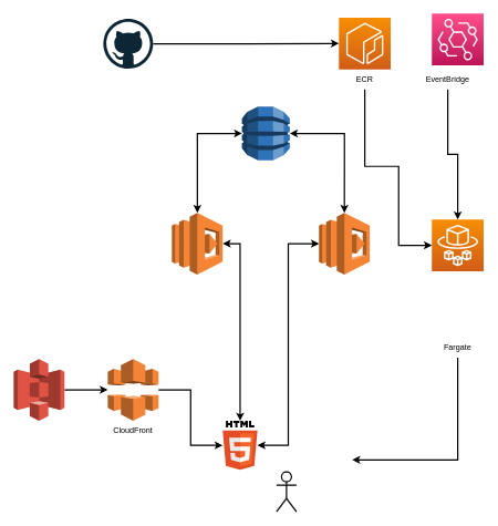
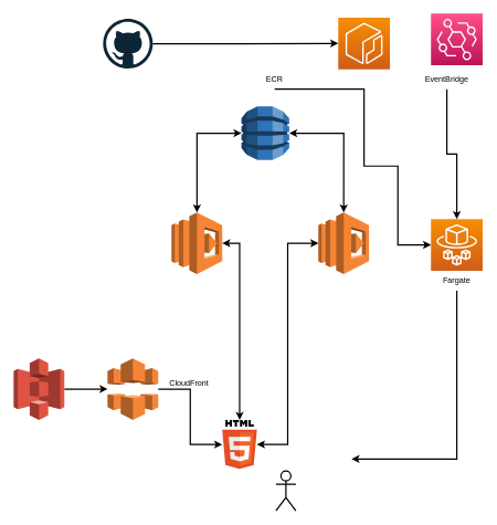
- <mxCell id="26" value="ECR" style="text;html=1;strokeColor=none;fillColor=none;align=center;verticalAlign=middle;whiteSpace=wrap;rounded=0;" vertex="1" parent="1"><mxGeometry x="519" y="104" width="60" height="30" as="geometry" /></mxCell>
+ <mxCell id="26" value="ECR" style="text;html=1;strokeColor=none;fillColor=none;align=center;verticalAlign=middle;whiteSpace=wrap;rounded=0;" vertex="1" parent="1"><mxGeometry x="384" y="104" width="60" height="30" as="geometry" /></mxCell>
- <mxCell id="4" value="Fargate" style="text;html=1;strokeColor=none;fillColor=none;align=center;verticalAlign=middle;whiteSpace=wrap;rounded=0;" parent="1" vertex="1"><mxGeometry x="659" y="508" width="60" height="30" as="geometry" /></mxCell>
+ <mxCell id="4" value="Fargate" style="text;html=1;strokeColor=none;fillColor=none;align=center;verticalAlign=middle;whiteSpace=wrap;rounded=0;" parent="1" vertex="1"><mxGeometry x="659" y="408" width="60" height="30" as="geometry" /></mxCell>
- <mxCell id="14" value="CloudFront" style="text;html=1;strokeColor=none;fillColor=none;align=center;verticalAlign=middle;whiteSpace=wrap;rounded=0;" vertex="1" parent="1"><mxGeometry x="170" y="633" width="60" height="30" as="geometry" /></mxCell>
+ <mxCell id="14" value="CloudFront" style="text;html=1;strokeColor=none;fillColor=none;align=center;verticalAlign=middle;whiteSpace=wrap;rounded=0;" vertex="1" parent="1"><mxGeometry x="255" y="563" width="60" height="30" as="geometry" /></mxCell>
